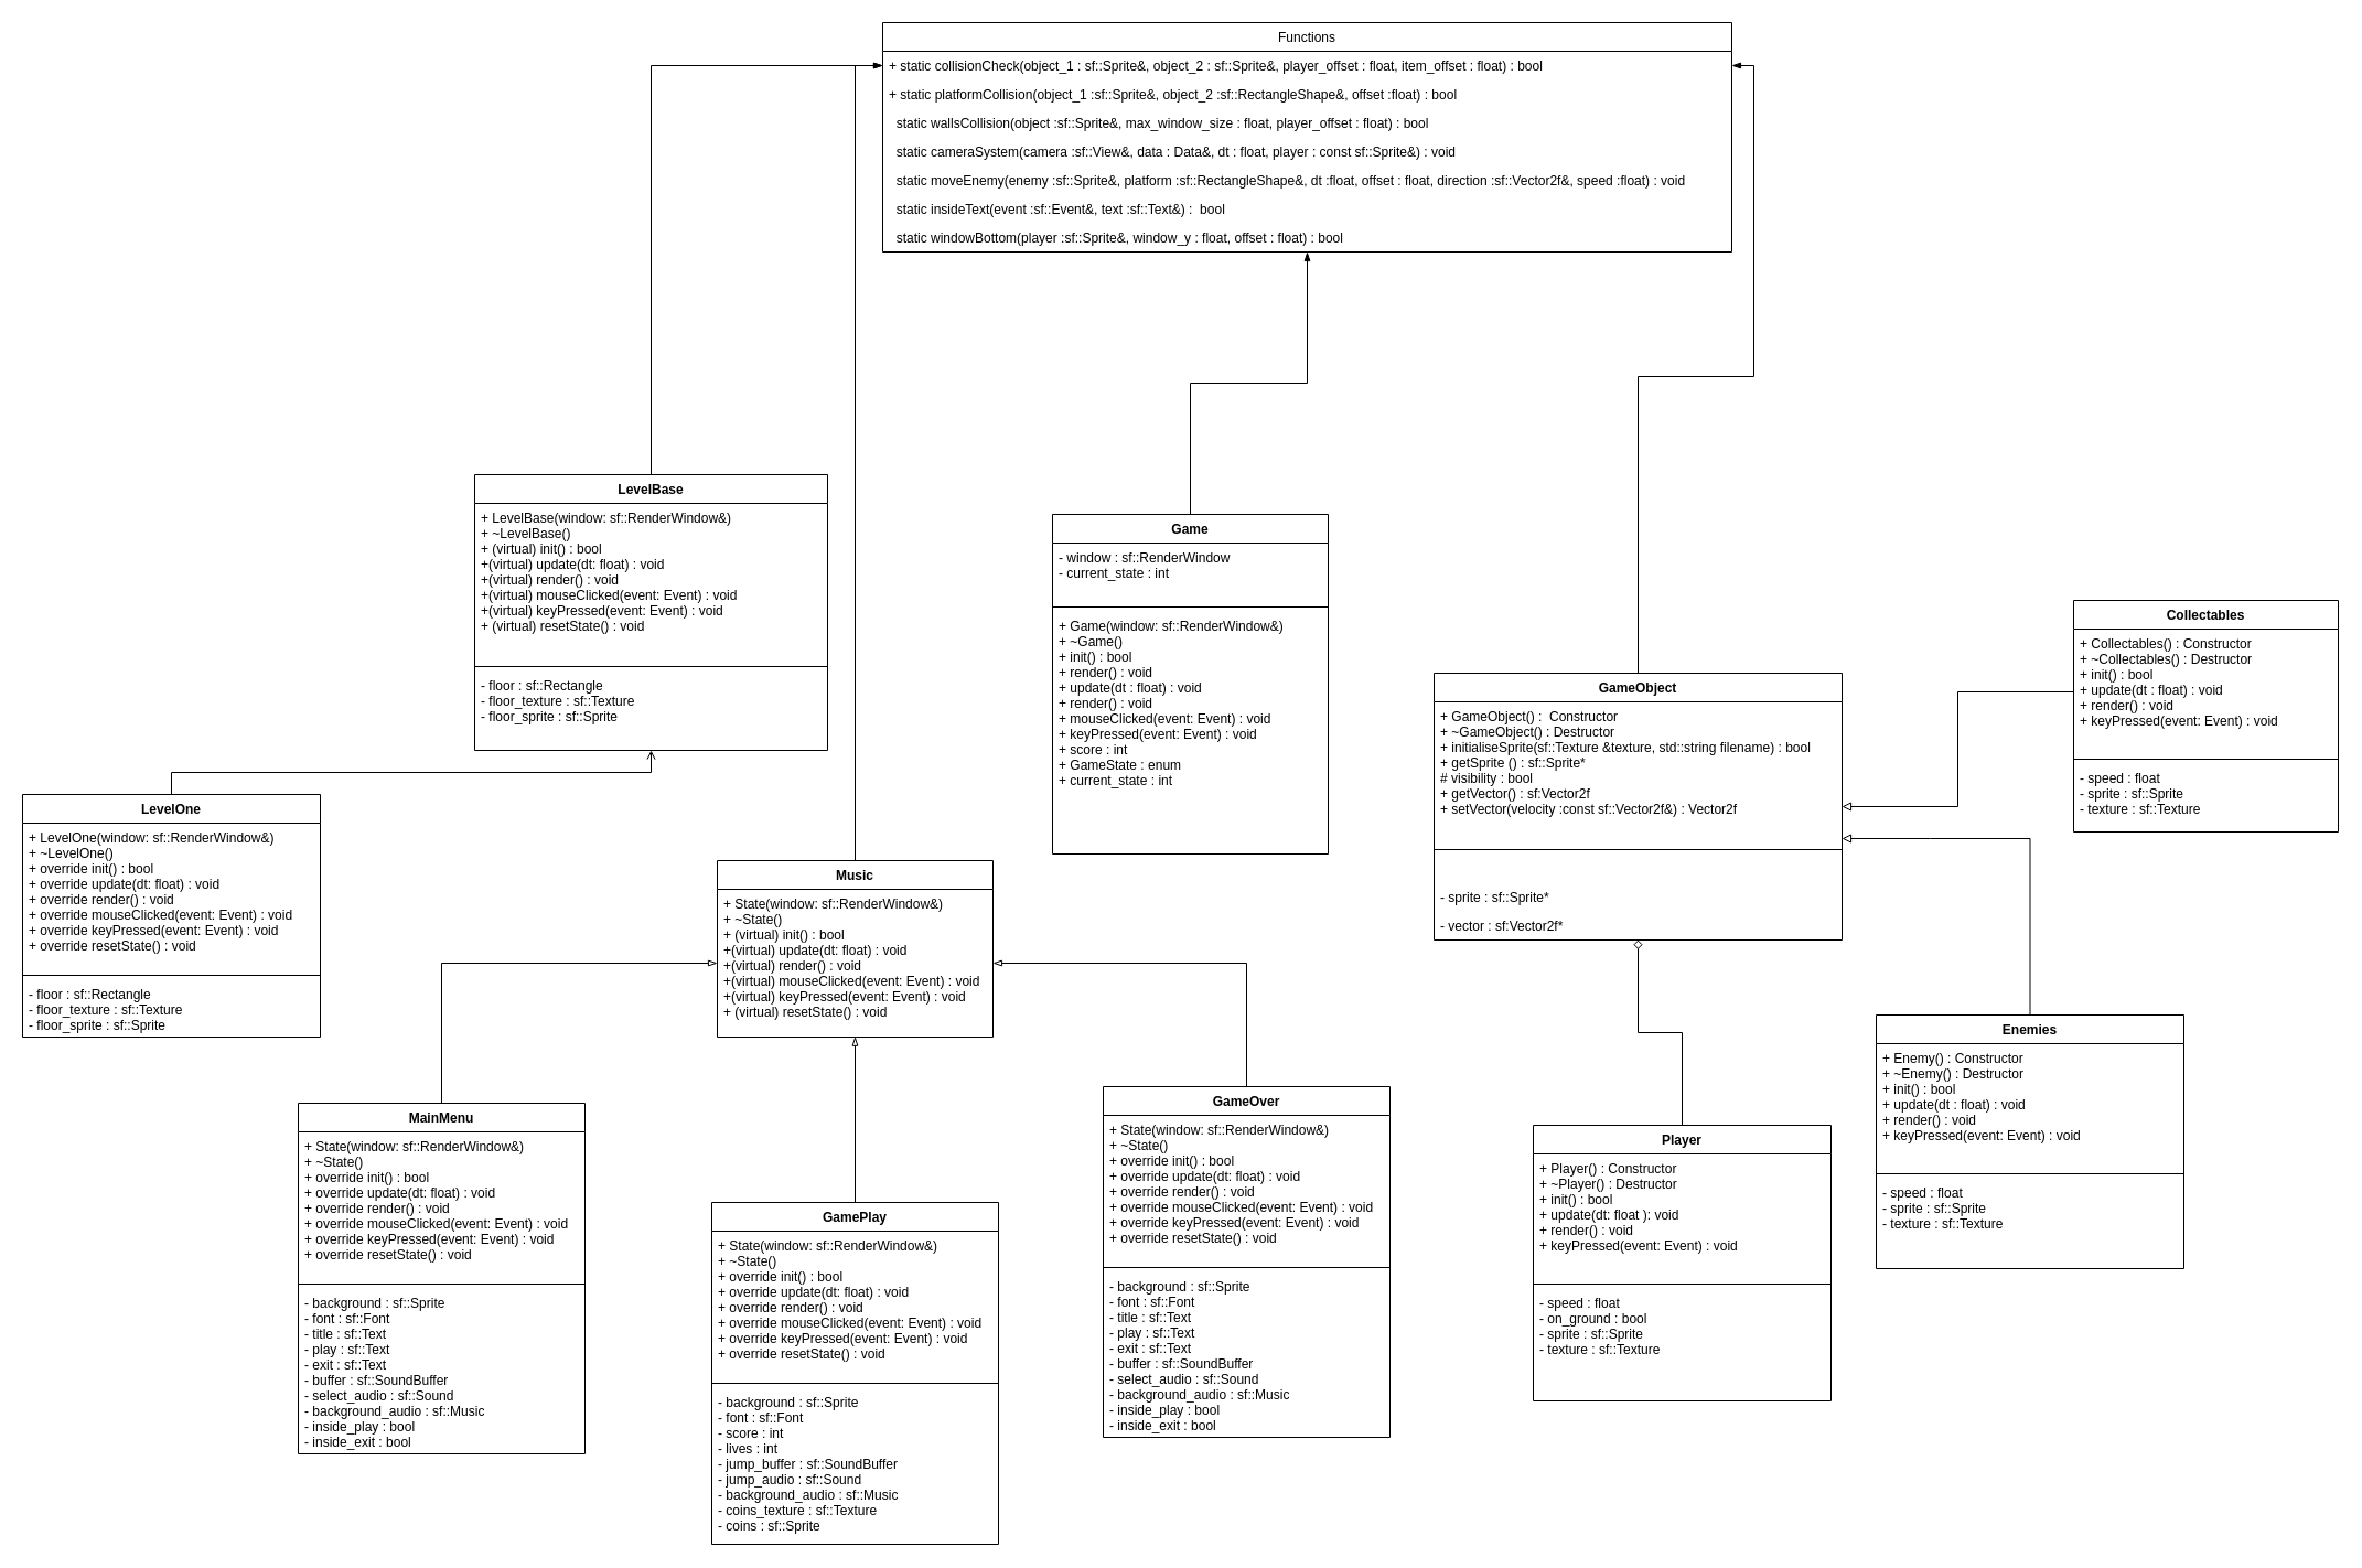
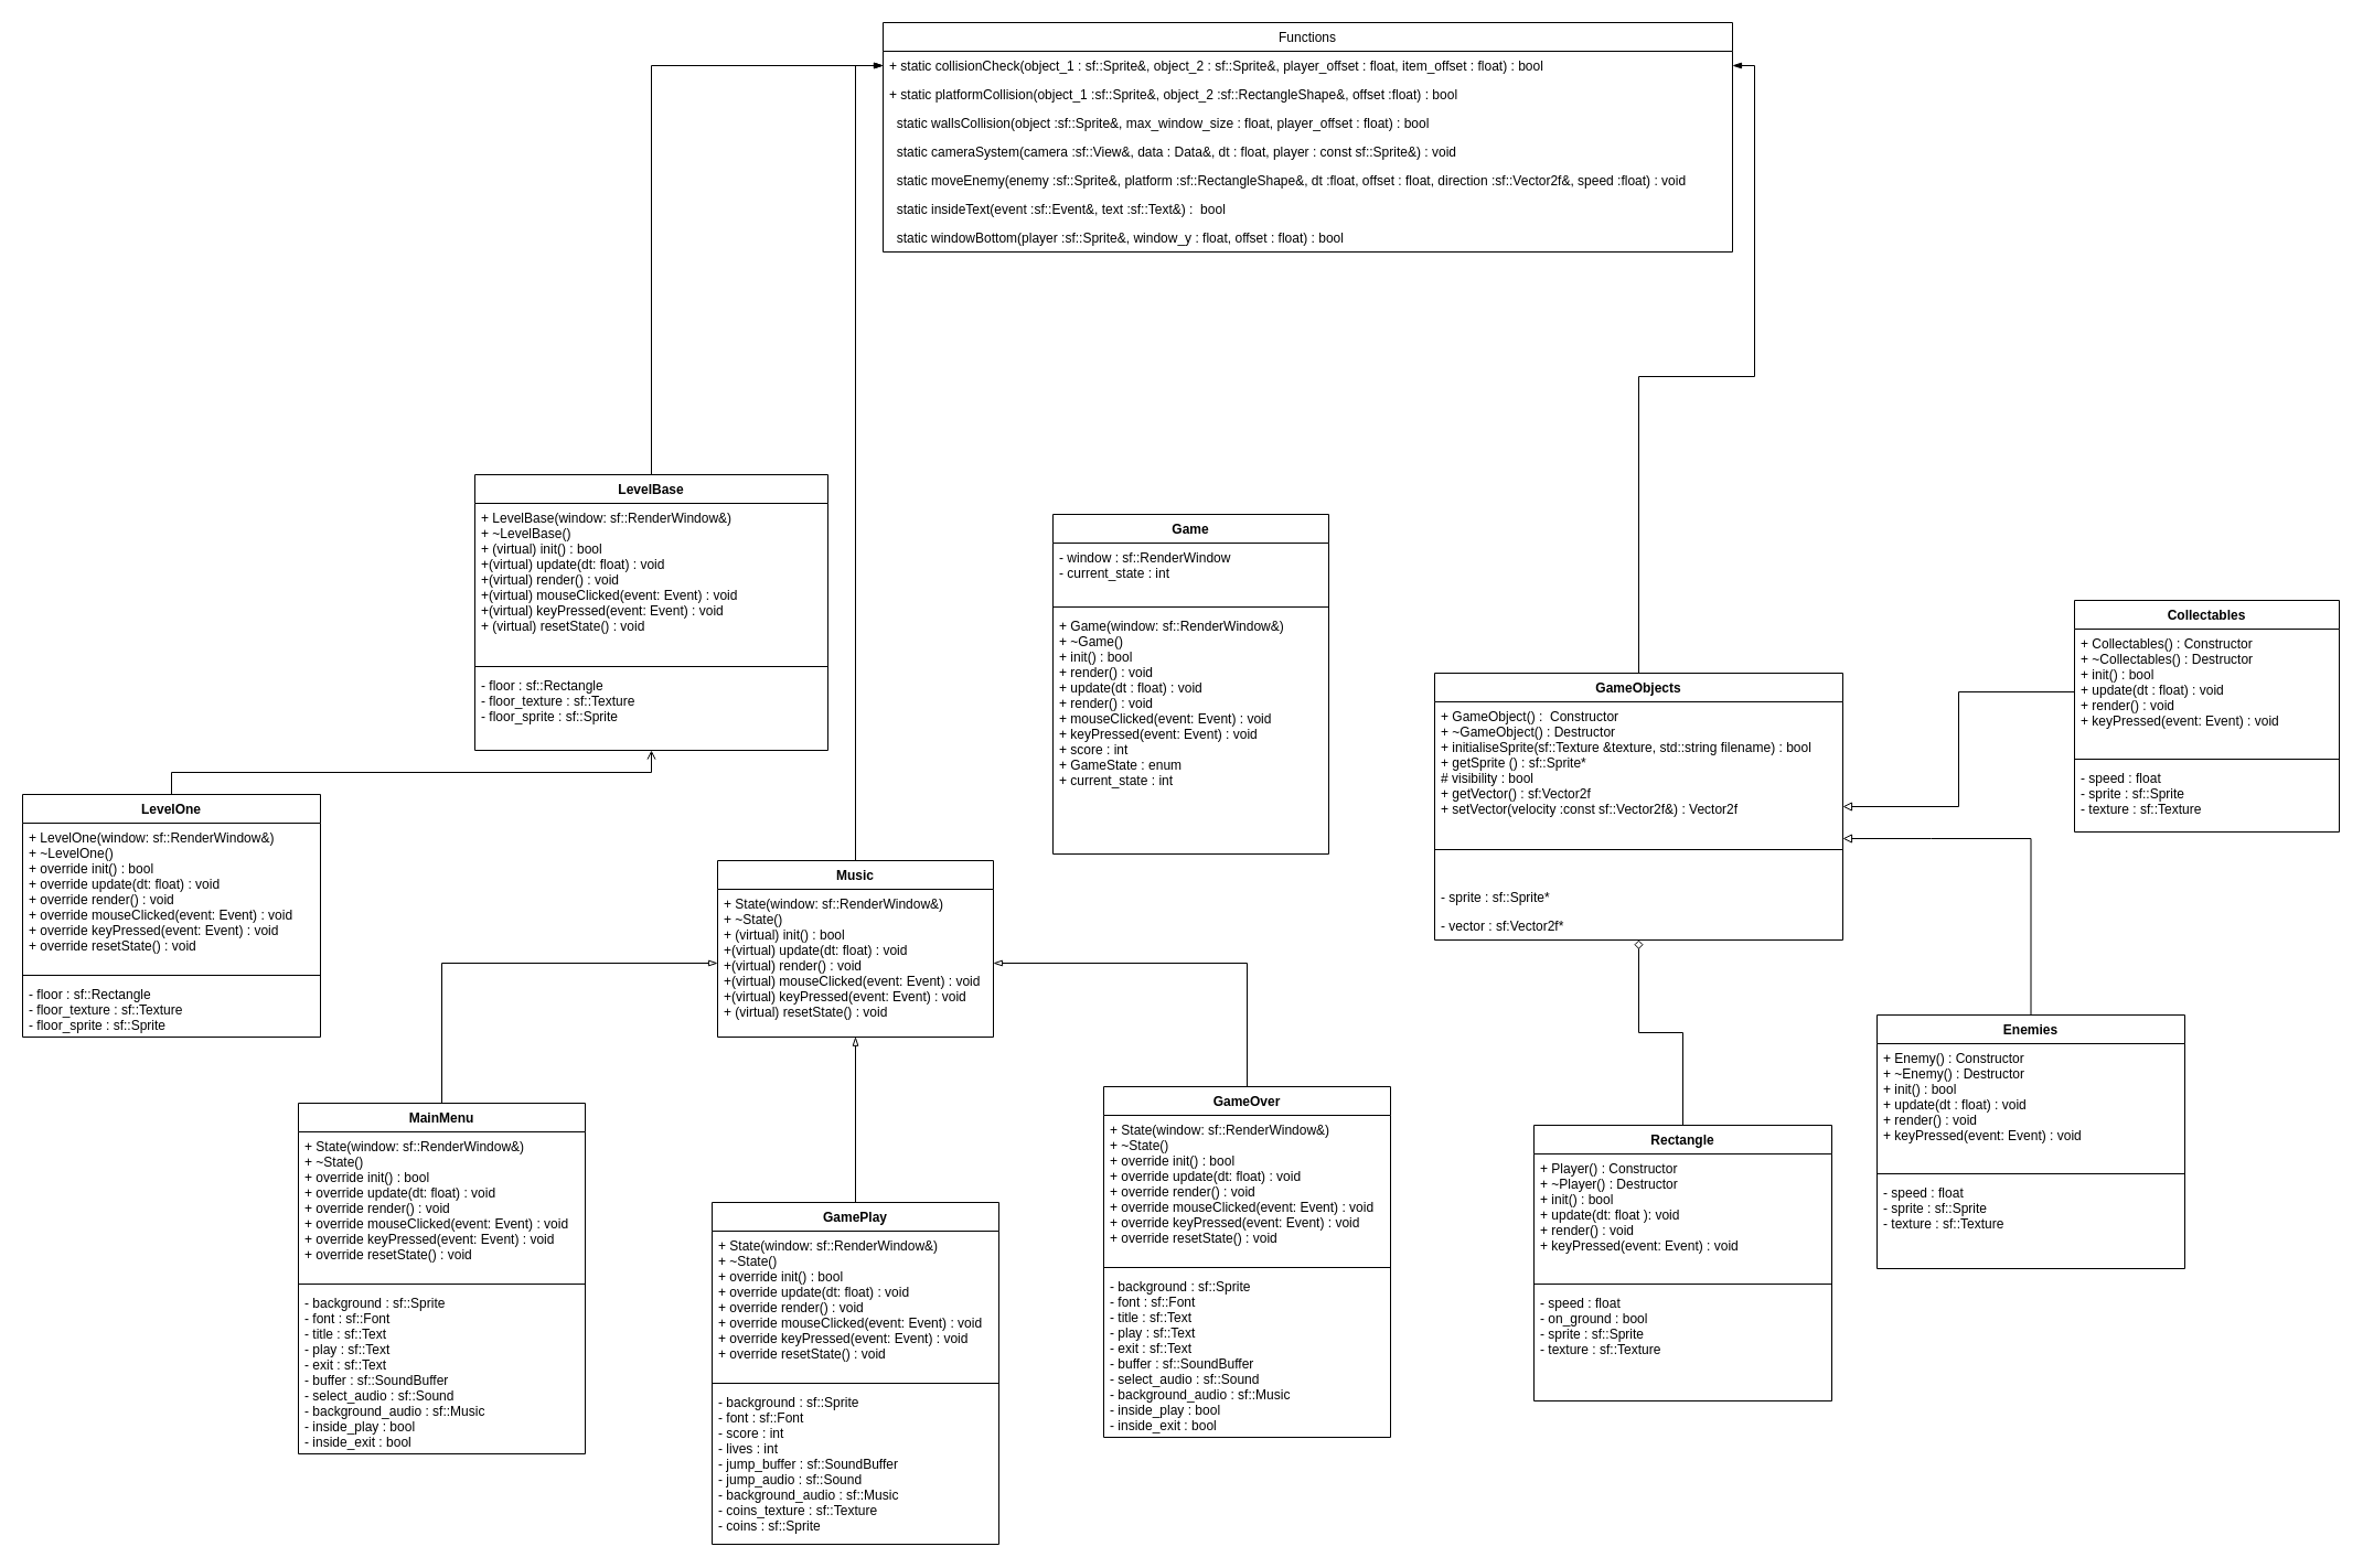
- <mxCell id="2" style="edgeStyle=orthogonalEdgeStyle;rounded=0;orthogonalLoop=1;jettySize=auto;html=1;exitX=0.5;exitY=0;exitDx=0;exitDy=0;endArrow=blockThin;endFill=1;" parent="1" source="3" target="23" edge="1"><mxGeometry relative="1" as="geometry" /></mxCell>
- <mxCell id="8" value="GameObject" style="swimlane;fontStyle=1;align=center;verticalAlign=top;childLayout=stackLayout;horizontal=1;startSize=26;horizontalStack=0;resizeParent=1;resizeParentMax=0;resizeLast=0;collapsible=1;marginBottom=0;" parent="1" vertex="1"><mxGeometry x="1300" y="610" width="370" height="242" as="geometry" /></mxCell>
+ <mxCell id="8" value="GameObjects" style="swimlane;fontStyle=1;align=center;verticalAlign=top;childLayout=stackLayout;horizontal=1;startSize=26;horizontalStack=0;resizeParent=1;resizeParentMax=0;resizeLast=0;collapsible=1;marginBottom=0;" parent="1" vertex="1"><mxGeometry x="1300" y="610" width="370" height="242" as="geometry" /></mxCell>
- <mxCell id="14" value="Player" style="swimlane;fontStyle=1;align=center;verticalAlign=top;childLayout=stackLayout;horizontal=1;startSize=26;horizontalStack=0;resizeParent=1;resizeParentMax=0;resizeLast=0;collapsible=1;marginBottom=0;" parent="1" vertex="1"><mxGeometry x="1390" y="1020" width="270" height="250" as="geometry" /></mxCell>
+ <mxCell id="14" value="Rectangle" style="swimlane;fontStyle=1;align=center;verticalAlign=top;childLayout=stackLayout;horizontal=1;startSize=26;horizontalStack=0;resizeParent=1;resizeParentMax=0;resizeLast=0;collapsible=1;marginBottom=0;" parent="1" vertex="1"><mxGeometry x="1390" y="1020" width="270" height="250" as="geometry" /></mxCell>
